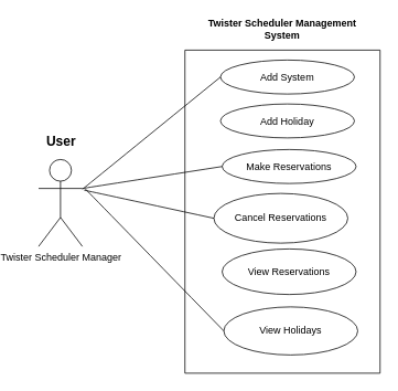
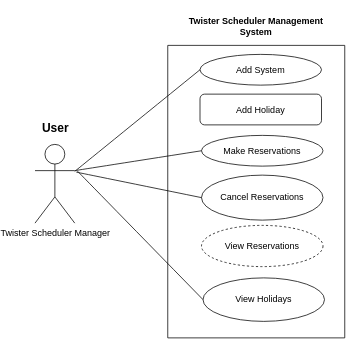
- <mxCell id="9" value="Add Holiday" style="ellipse;whiteSpace=wrap;html=1;" parent="3" vertex="1"><mxGeometry x="43" y="65" width="162" height="41" as="geometry" /></mxCell>
+ <mxCell id="9" value="Add Holiday" style="whiteSpace=wrap;html=1;rounded=1;" parent="3" vertex="1"><mxGeometry x="43" y="65" width="162" height="41" as="geometry" /></mxCell>
- <mxCell id="5" value="Cancel Reservations" style="ellipse;whiteSpace=wrap;html=1;" parent="3" vertex="1"><mxGeometry x="35" y="173" width="162" height="60" as="geometry" /></mxCell>
+ <mxCell id="5" value="Cancel Reservations" style="ellipse;whiteSpace=wrap;html=1;" parent="3" vertex="1"><mxGeometry x="45" y="173" width="162" height="60" as="geometry" /></mxCell>
- <mxCell id="6" value="View Reservations" style="ellipse;whiteSpace=wrap;html=1;" parent="3" vertex="1"><mxGeometry x="45" y="240" width="162" height="55" as="geometry" /></mxCell>
+ <mxCell id="6" value="View Reservations" style="ellipse;whiteSpace=wrap;html=1;dashed=1;" parent="3" vertex="1"><mxGeometry x="45" y="240" width="162" height="55" as="geometry" /></mxCell>
